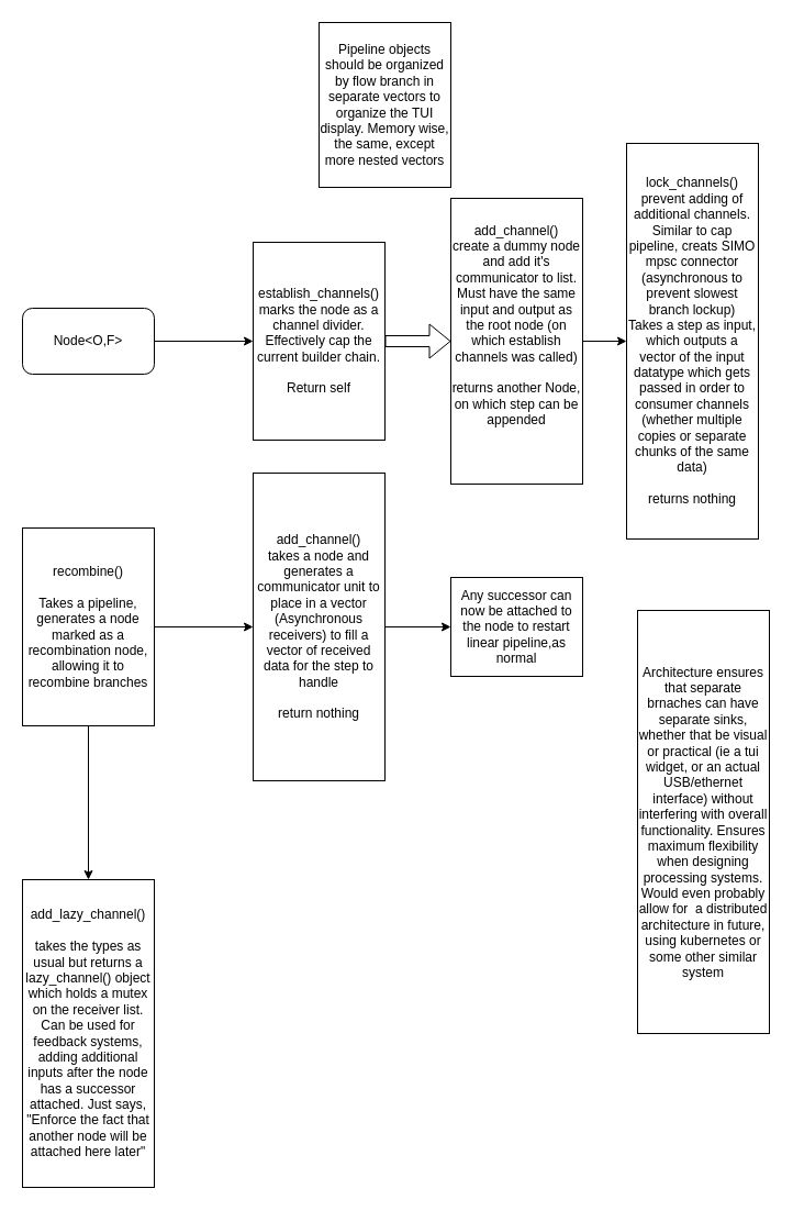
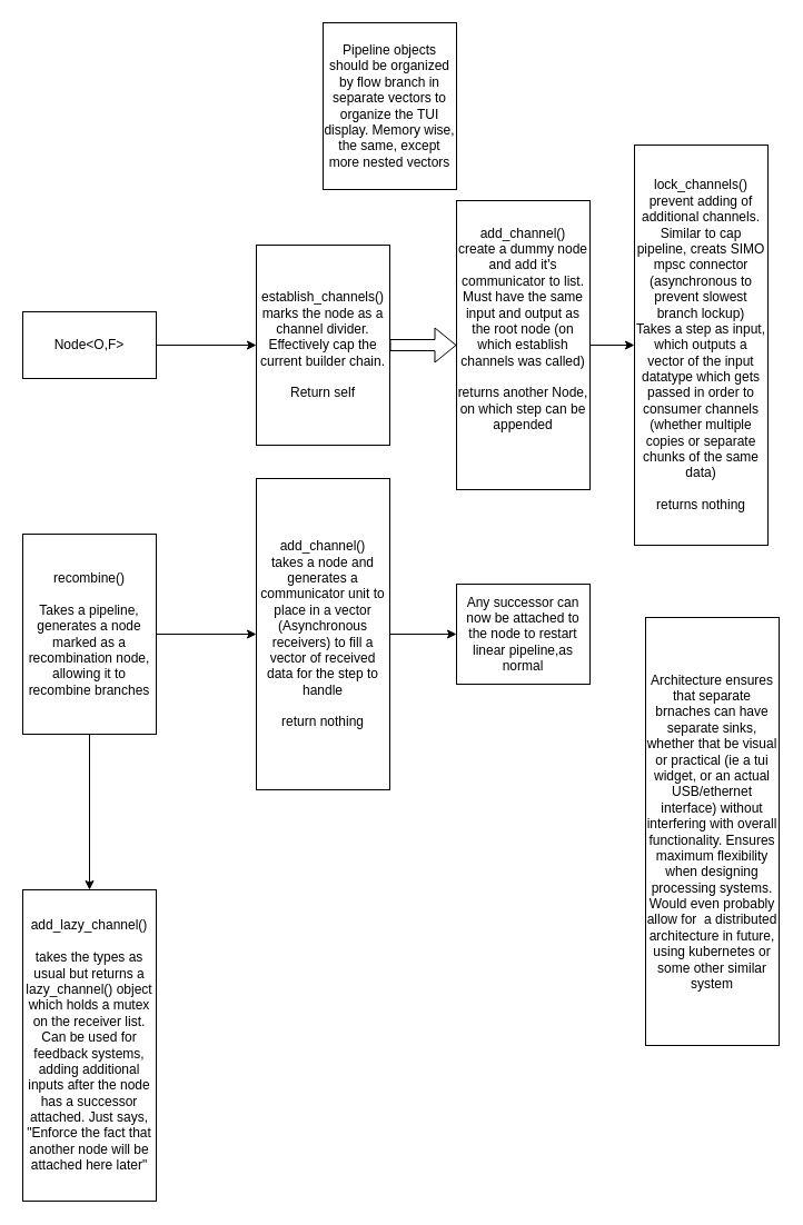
- <mxCell id="3" value="Node&amp;lt;O,F&amp;gt;" style="whiteSpace=wrap;html=1;rounded=1;" vertex="1" parent="1"><mxGeometry x="20" y="280" width="120" height="60" as="geometry" /></mxCell>
+ <mxCell id="3" value="Node&amp;lt;O,F&amp;gt;" style="rounded=0;whiteSpace=wrap;html=1;" vertex="1" parent="1"><mxGeometry x="20" y="280" width="120" height="60" as="geometry" /></mxCell>
